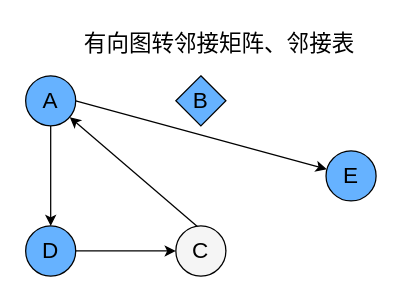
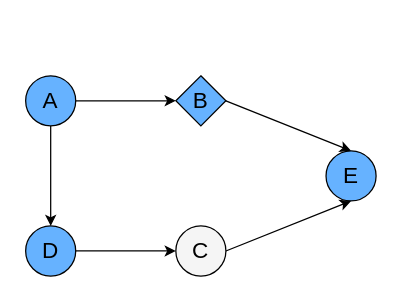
- <mxCell id="11" value="&lt;font style=&quot;font-size: 18px;&quot;&gt;有向图转邻接矩阵、邻接表&lt;/font&gt;" style="text;html=1;align=center;verticalAlign=middle;whiteSpace=wrap;rounded=0;" parent="1" vertex="1"><mxGeometry x="60" y="20" width="230" height="30" as="geometry" /></mxCell>
+ <mxCell id="5" style="edgeStyle=none;html=1;exitX=1;exitY=0.5;exitDx=0;exitDy=0;entryX=0.5;entryY=0;entryDx=0;entryDy=0;" edge="1" parent="1" source="6" target="12"><mxGeometry relative="1" as="geometry" /></mxCell>
- <mxCell id="2" style="edgeStyle=none;html=1;exitX=1;exitY=0.5;exitDx=0;exitDy=0;" edge="1" parent="1" source="4" target="12"><mxGeometry relative="1" as="geometry" /></mxCell>
+ <mxCell id="2" style="edgeStyle=none;html=1;exitX=1;exitY=0.5;exitDx=0;exitDy=0;entryX=0;entryY=0.5;entryDx=0;entryDy=0;" edge="1" parent="1" source="4" target="6"><mxGeometry relative="1" as="geometry" /></mxCell>
- <mxCell id="7" style="edgeStyle=none;html=1;exitX=1;exitY=0.5;exitDx=0;exitDy=0;" edge="1" parent="1" source="8" target="4"><mxGeometry relative="1" as="geometry" /></mxCell>
+ <mxCell id="7" style="edgeStyle=none;html=1;exitX=1;exitY=0.5;exitDx=0;exitDy=0;entryX=0.5;entryY=1;entryDx=0;entryDy=0;" edge="1" parent="1" source="8" target="12"><mxGeometry relative="1" as="geometry" /></mxCell>
